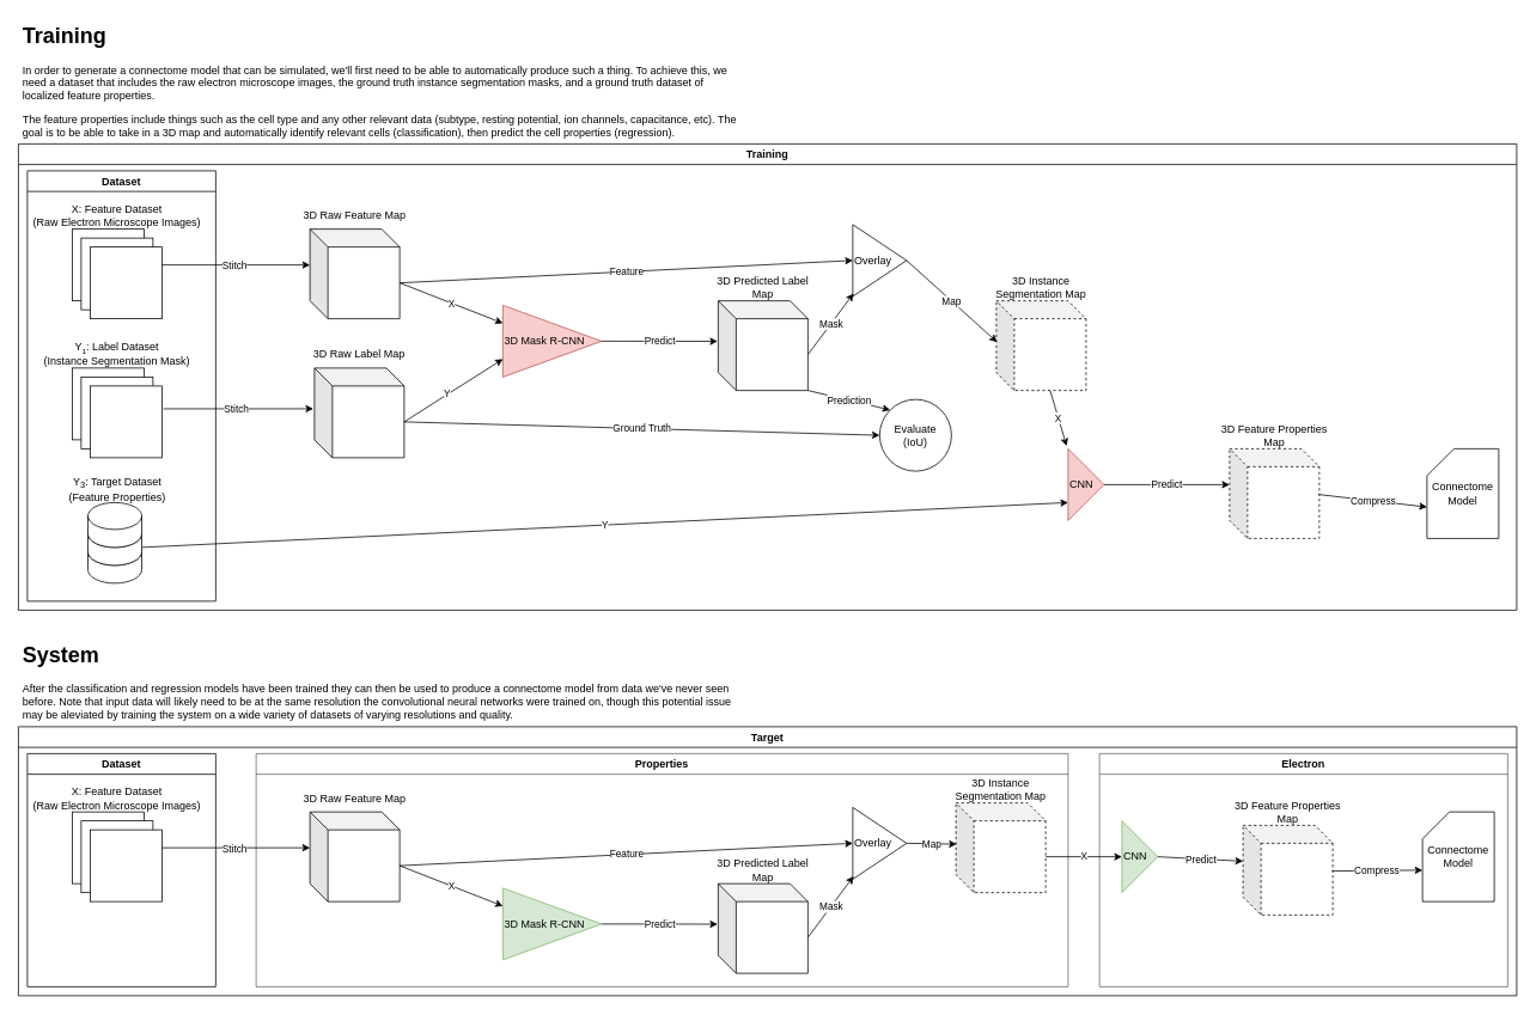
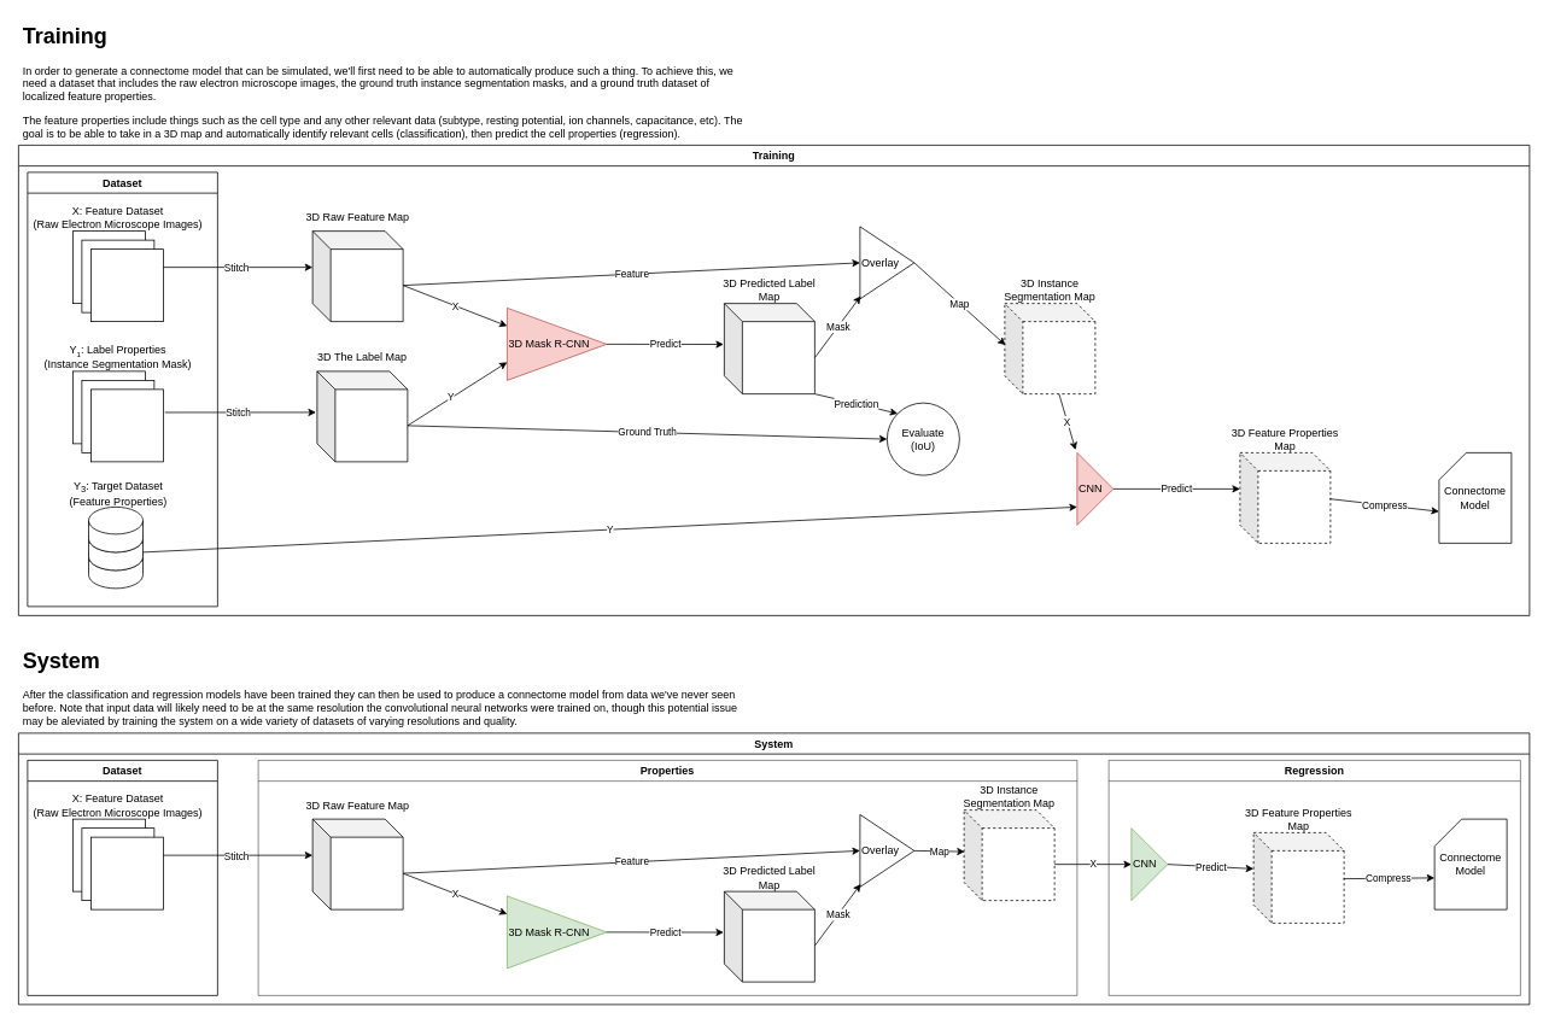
- <mxCell id="23" value="Y&lt;span style=&quot;font-size: 10px&quot;&gt;&lt;sub&gt;1&lt;/sub&gt;&lt;/span&gt;: Label Dataset&lt;br&gt;(Instance Segmentation Mask)" style="text;html=1;strokeColor=none;fillColor=none;align=center;verticalAlign=middle;whiteSpace=wrap;rounded=0;" vertex="1" parent="18"><mxGeometry x="-6.87" width="193.75" height="30" as="geometry" /></mxCell>
+ <mxCell id="23" value="Y&lt;span style=&quot;font-size: 10px&quot;&gt;&lt;sub&gt;1&lt;/sub&gt;&lt;/span&gt;: Label Properties&lt;br&gt;(Instance Segmentation Mask)" style="text;html=1;strokeColor=none;fillColor=none;align=center;verticalAlign=middle;whiteSpace=wrap;rounded=0;" vertex="1" parent="18"><mxGeometry x="-6.87" width="193.75" height="30" as="geometry" /></mxCell>
- <mxCell id="32" value="3D Raw Label Map" style="text;html=1;strokeColor=none;fillColor=none;align=center;verticalAlign=middle;whiteSpace=wrap;rounded=0;" vertex="1" parent="30"><mxGeometry x="-5" width="110" height="30" as="geometry" /></mxCell>
+ <mxCell id="32" value="3D The Label Map" style="text;html=1;strokeColor=none;fillColor=none;align=center;verticalAlign=middle;whiteSpace=wrap;rounded=0;" vertex="1" parent="30"><mxGeometry x="-5" width="110" height="30" as="geometry" /></mxCell>
- <mxCell id="82" value="Target" style="swimlane;glass=0;strokeColor=default;" vertex="1" parent="1"><mxGeometry x="20" y="810" width="1670" height="300" as="geometry" /></mxCell>
+ <mxCell id="82" value="System" style="swimlane;glass=0;strokeColor=default;" vertex="1" parent="1"><mxGeometry x="20" y="810" width="1670" height="300" as="geometry" /></mxCell>
- <mxCell id="95" value="Electron" style="swimlane;rounded=0;shadow=0;glass=0;sketch=0;strokeColor=default;opacity=60;" vertex="1" parent="82"><mxGeometry x="1205" y="30" width="455" height="260" as="geometry" /></mxCell>
+ <mxCell id="95" value="Regression" style="swimlane;rounded=0;shadow=0;glass=0;sketch=0;strokeColor=default;opacity=60;" vertex="1" parent="82"><mxGeometry x="1205" y="30" width="455" height="260" as="geometry" /></mxCell>
